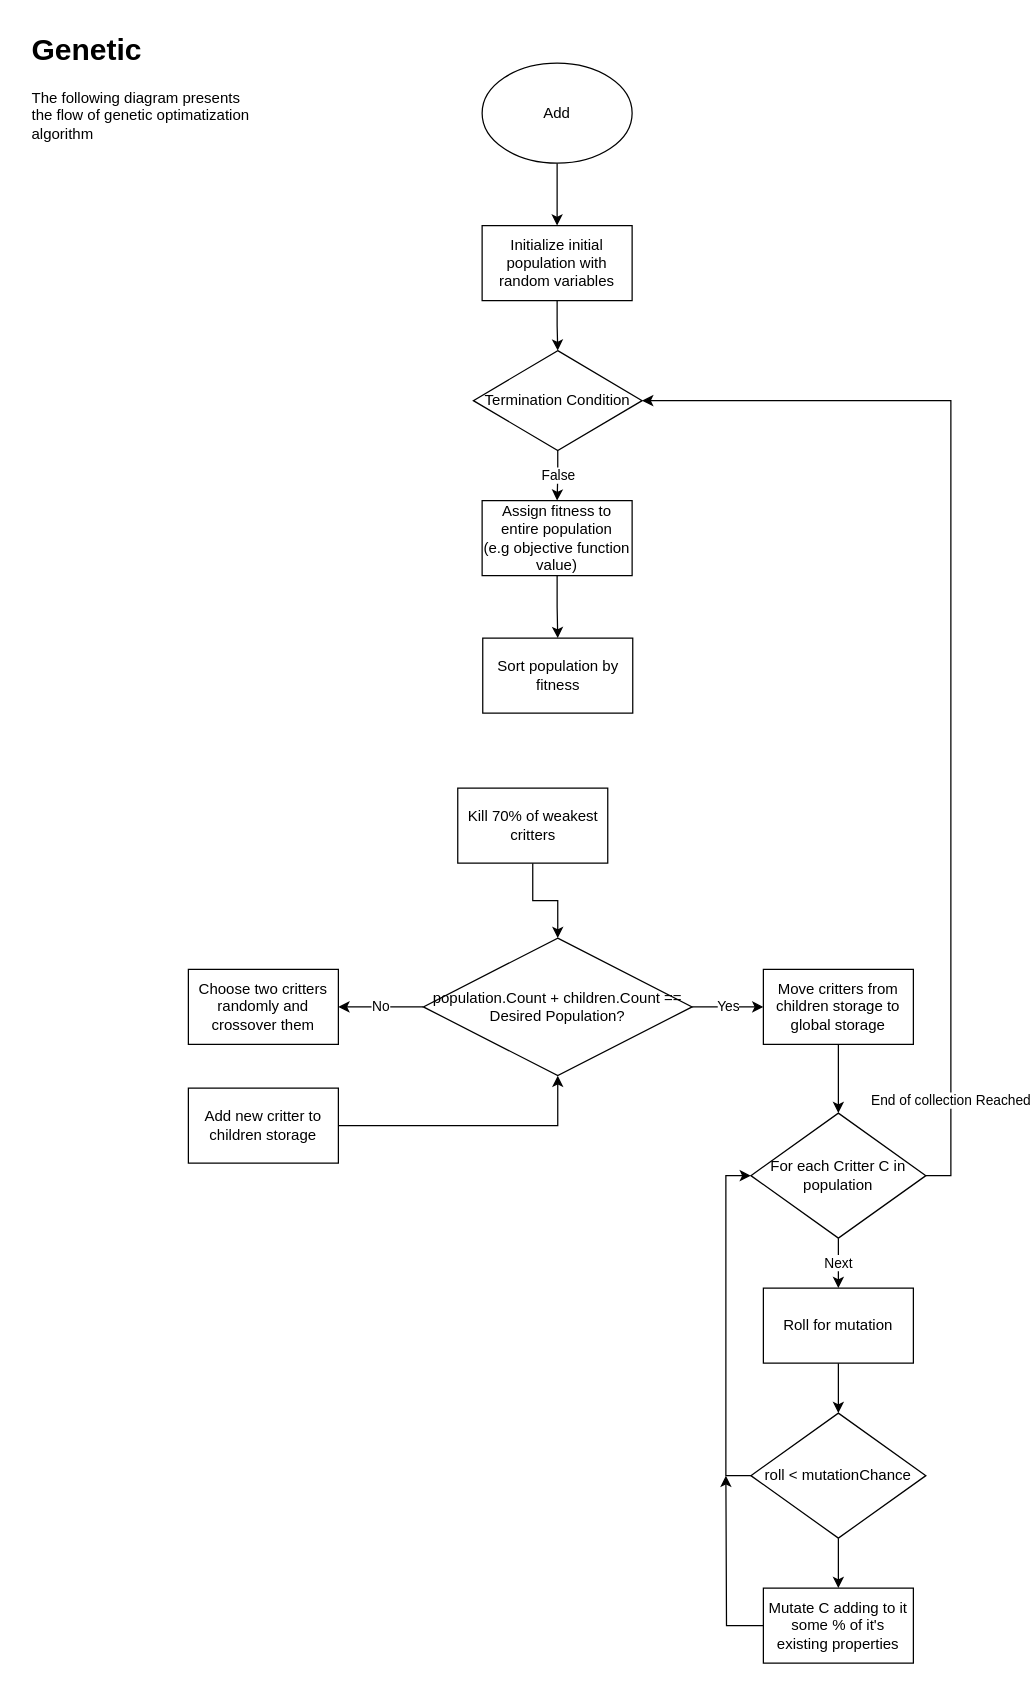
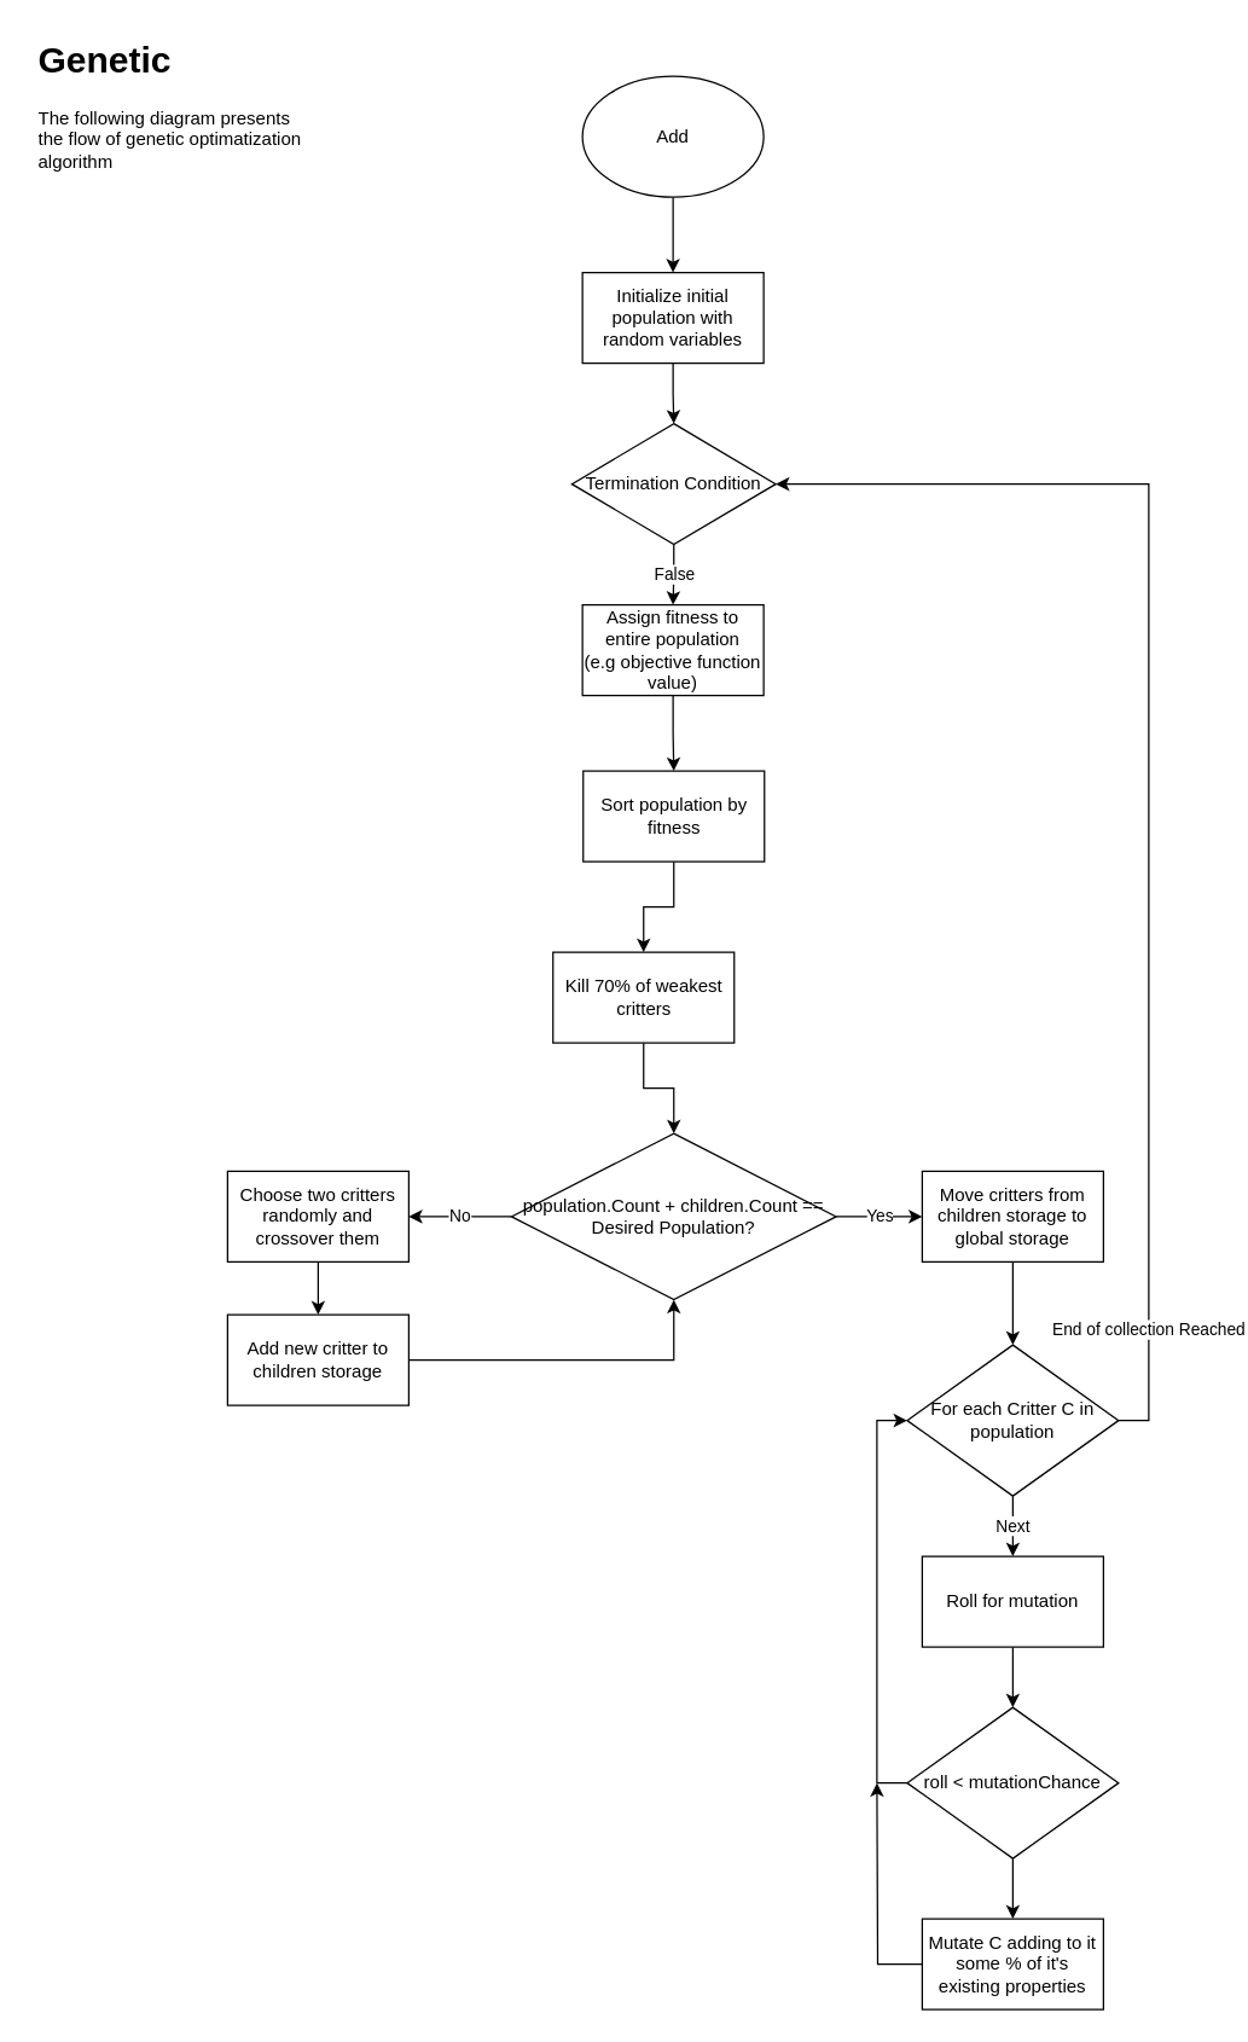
+ <mxCell id="11" value="" style="edgeStyle=orthogonalEdgeStyle;rounded=0;orthogonalLoop=1;jettySize=auto;html=1;" edge="1" parent="1" source="12" target="14"><mxGeometry relative="1" as="geometry" /></mxCell>
+ <mxCell id="18" value="" style="edgeStyle=orthogonalEdgeStyle;rounded=0;orthogonalLoop=1;jettySize=auto;html=1;" edge="1" parent="1" source="19" target="21"><mxGeometry relative="1" as="geometry" /></mxCell>
